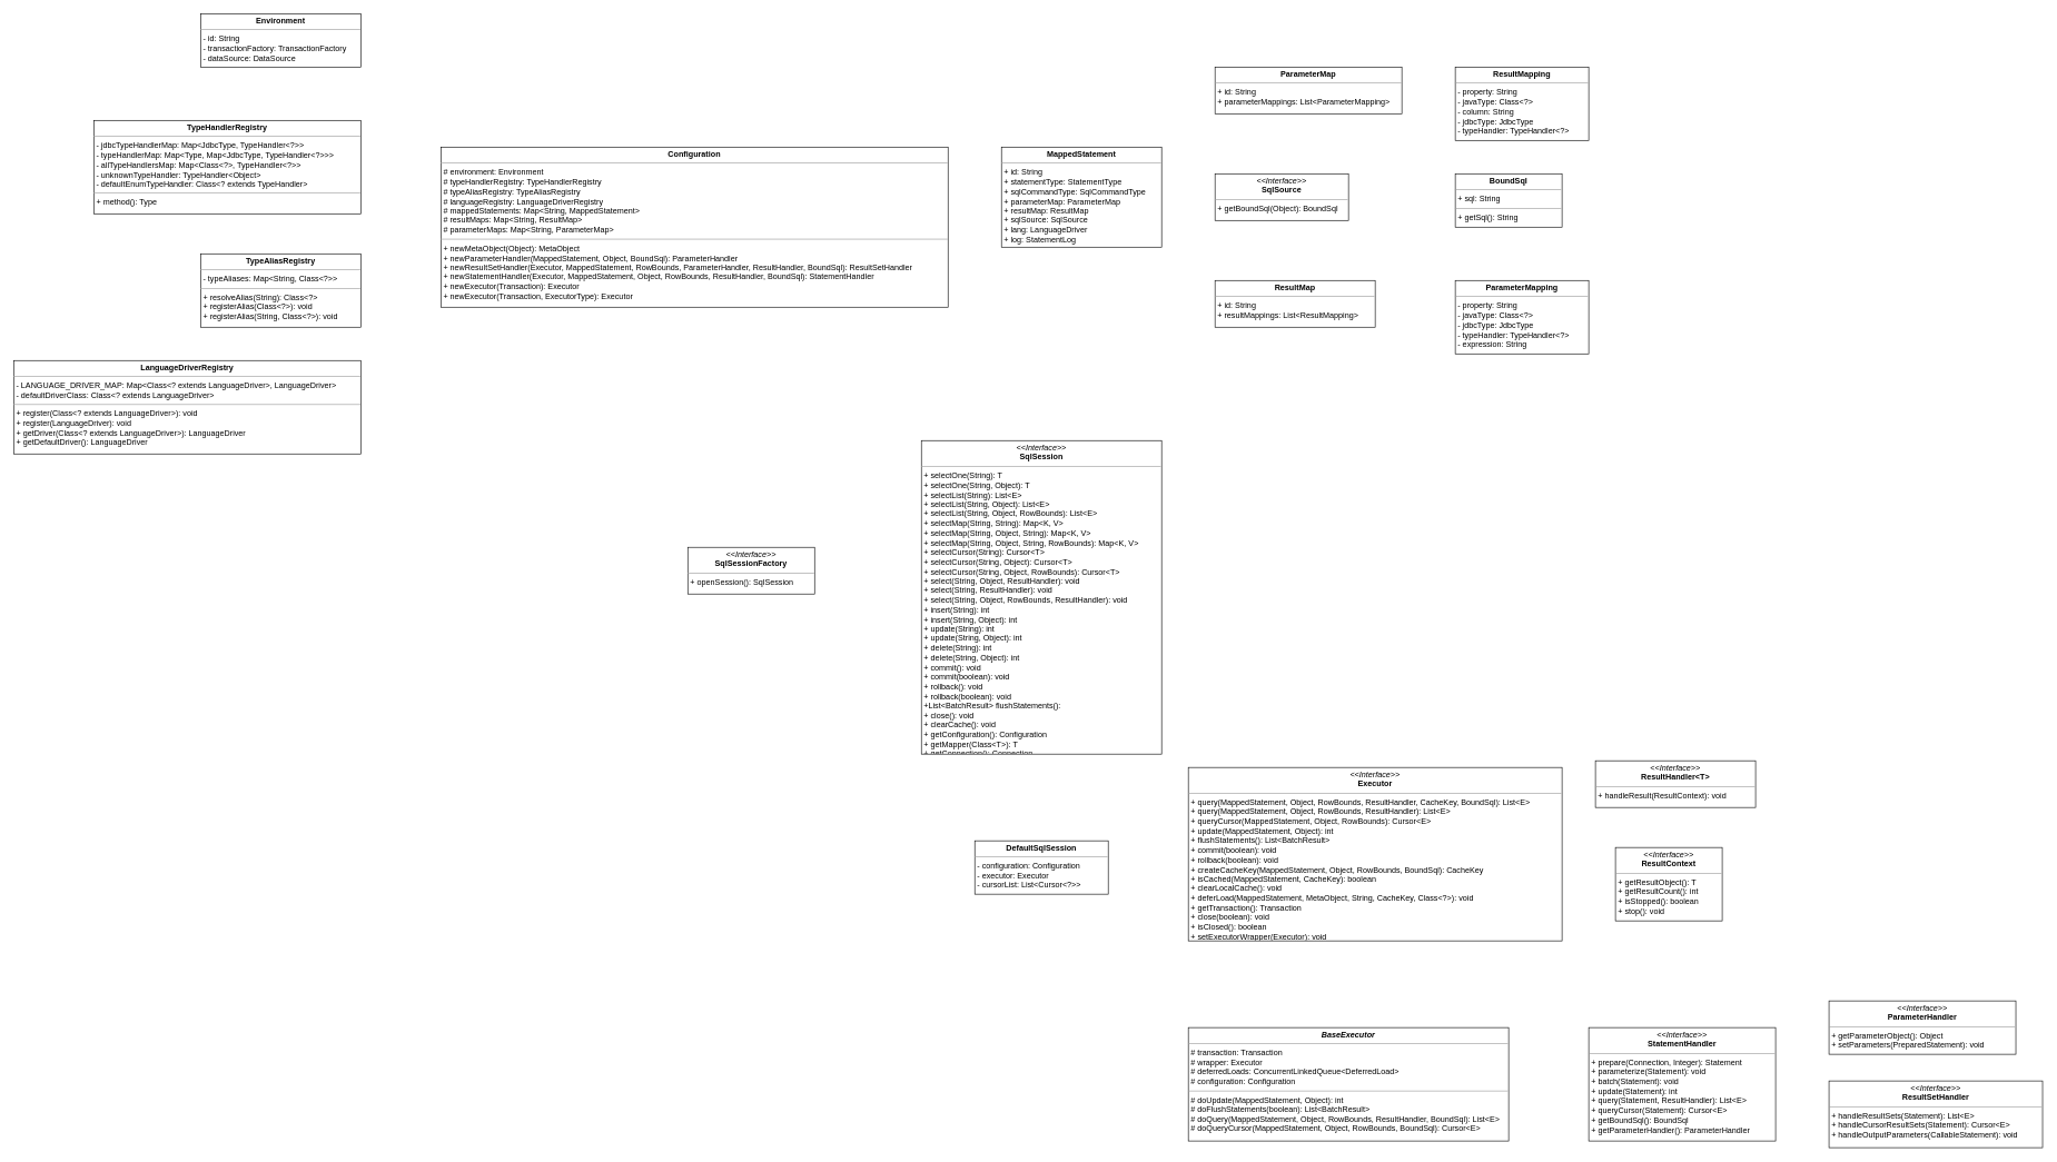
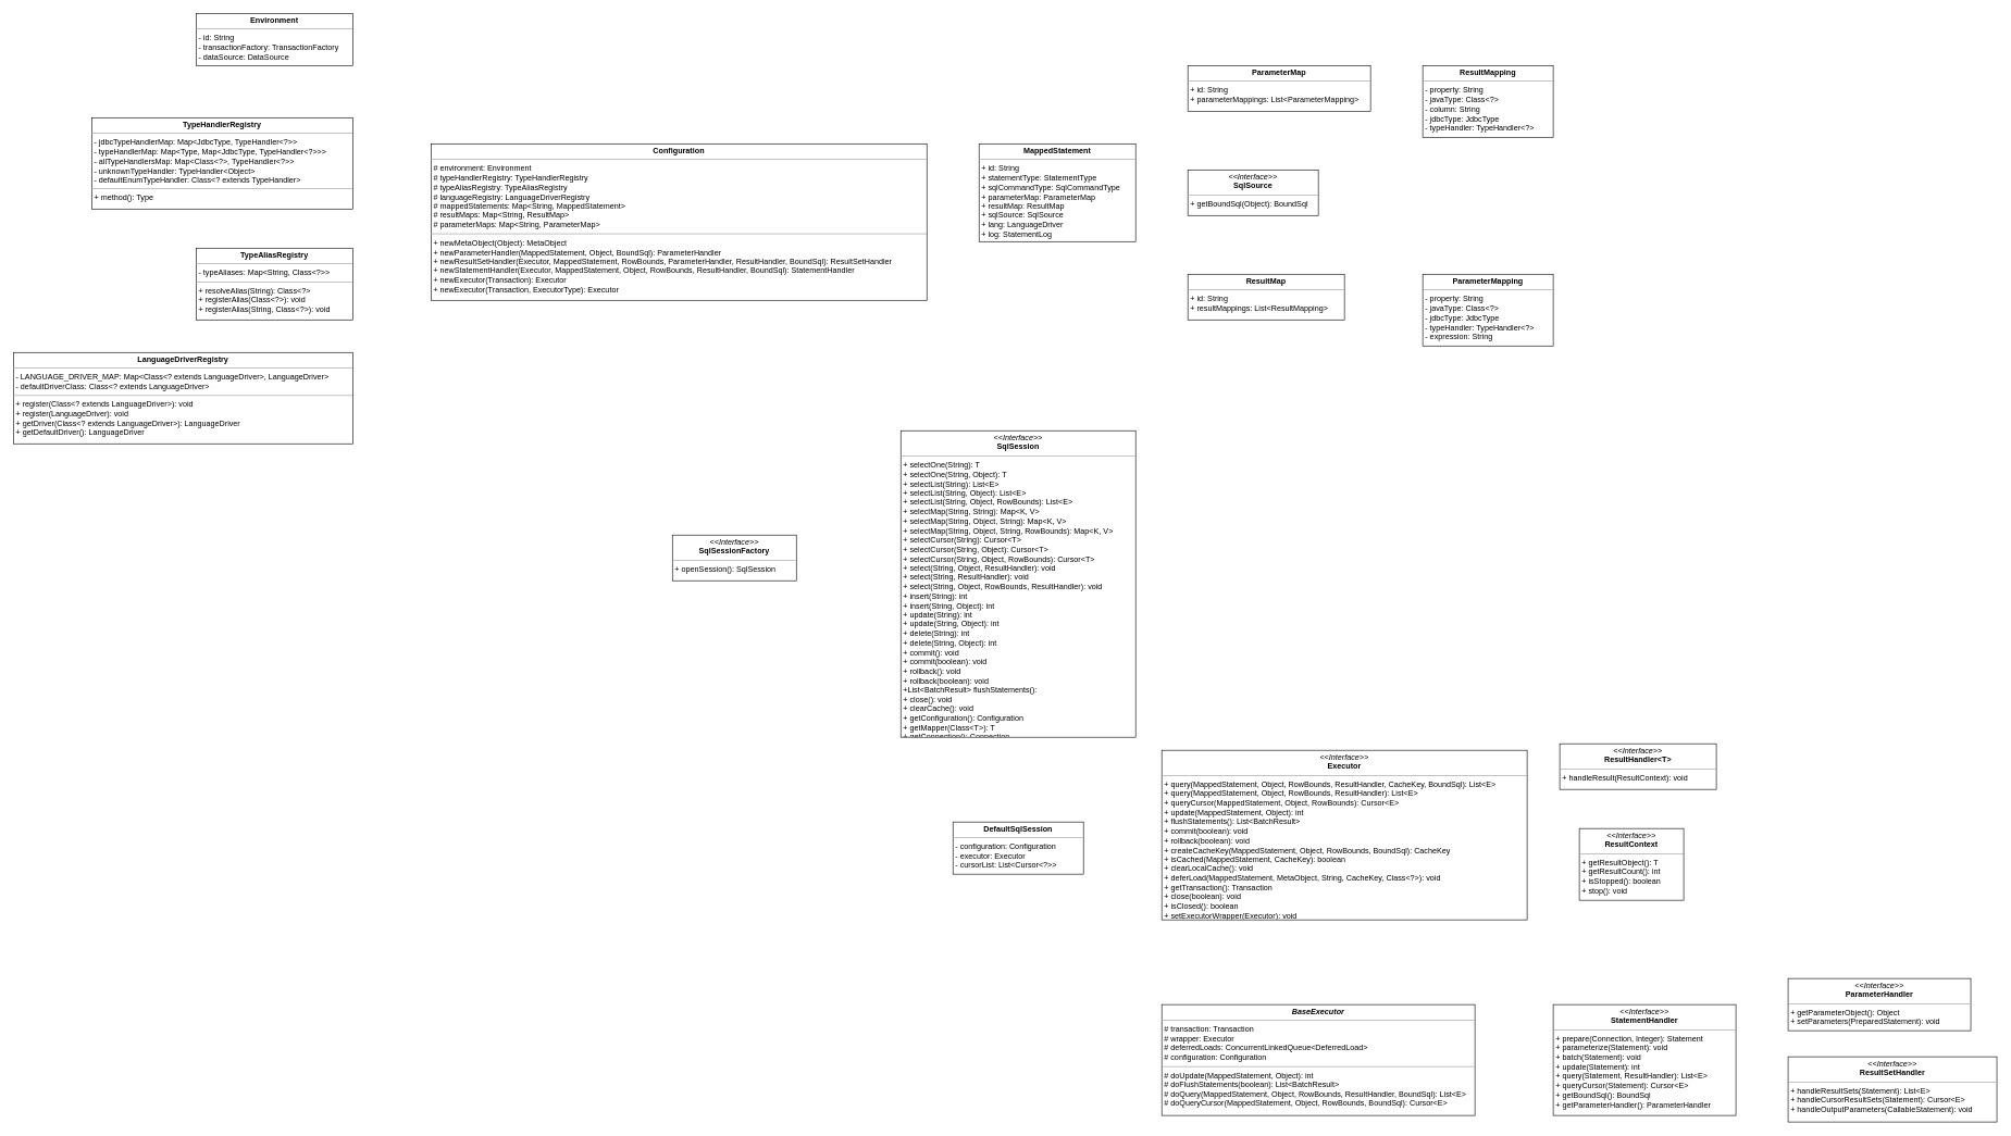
- <mxCell id="3" value="&lt;p style=&quot;margin: 0px ; margin-top: 4px ; text-align: center&quot;&gt;&lt;b&gt;BoundSql&lt;/b&gt;&lt;/p&gt;&lt;hr size=&quot;1&quot;&gt;&lt;p style=&quot;margin: 0px ; margin-left: 4px&quot;&gt;+ sql: String&lt;/p&gt;&lt;hr size=&quot;1&quot;&gt;&lt;p style=&quot;margin: 0px ; margin-left: 4px&quot;&gt;+ getSql(): String&lt;/p&gt;" style="verticalAlign=top;align=left;overflow=fill;fontSize=12;fontFamily=Helvetica;html=1;" parent="1" vertex="1"><mxGeometry x="2180" y="260" width="160" height="80" as="geometry" /></mxCell>
